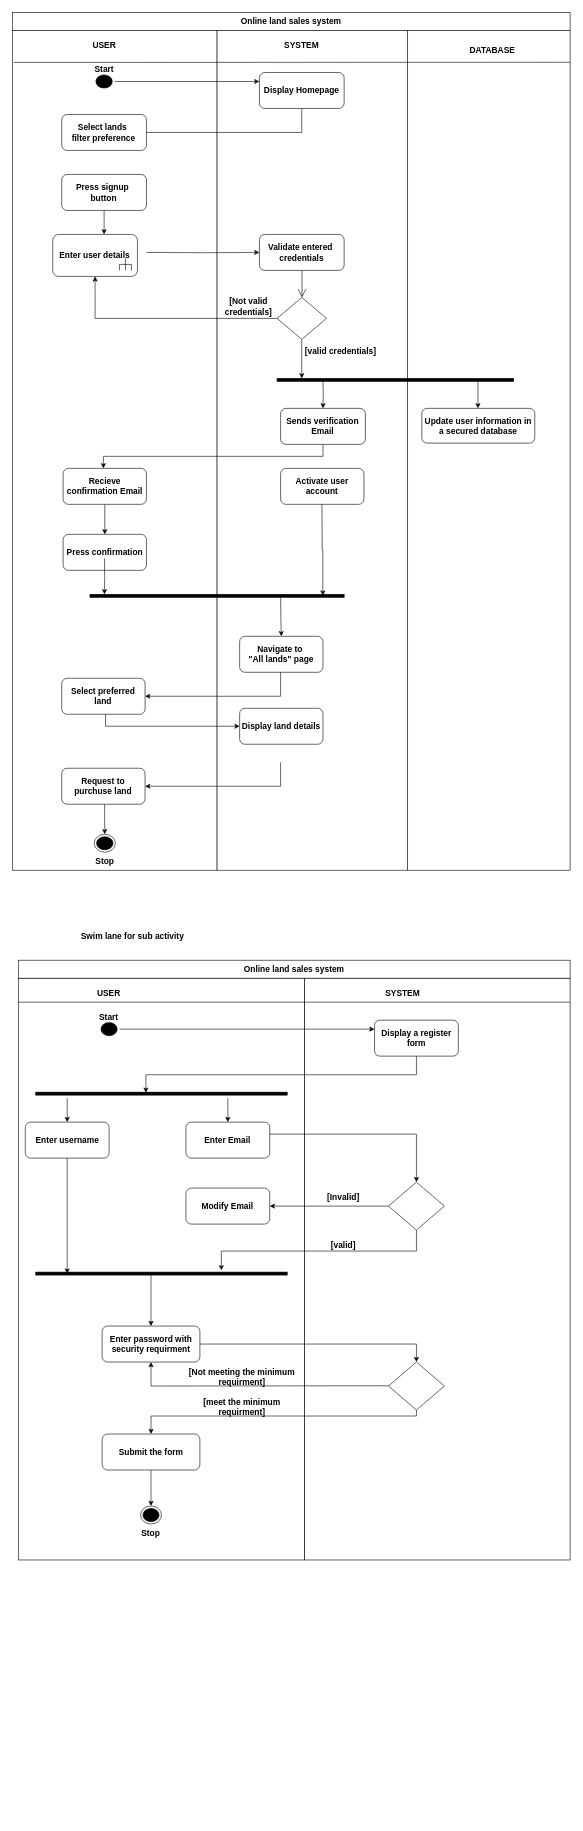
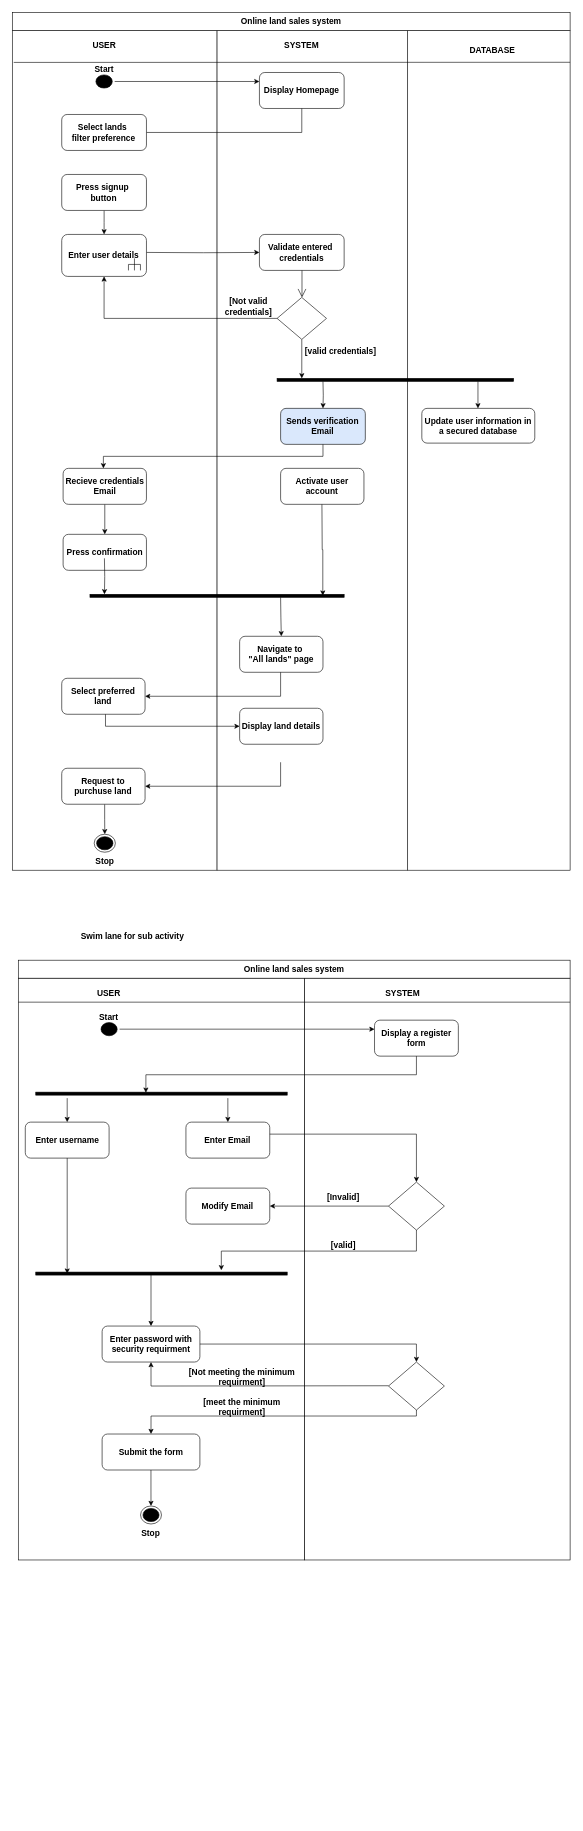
- <mxCell id="23" value="&lt;span style=&quot;font-size: 14px;&quot;&gt;Enter user details&lt;/span&gt;" style="html=1;shape=mxgraph.sysml.callBehAct;whiteSpace=wrap;align=center;fontSize=14;fontStyle=1" vertex="1" parent="2"><mxGeometry x="67.405" y="370" width="141.266" height="70" as="geometry" /></mxCell>
+ <mxCell id="23" value="&lt;span style=&quot;font-size: 14px;&quot;&gt;Enter user details&lt;/span&gt;" style="html=1;shape=mxgraph.sysml.callBehAct;whiteSpace=wrap;align=center;fontSize=14;fontStyle=1" vertex="1" parent="2"><mxGeometry x="82.405" y="370" width="141.266" height="70" as="geometry" /></mxCell>
- <mxCell id="32" value="Sends verification&lt;br style=&quot;font-size: 14px;&quot;&gt;Email" style="rounded=1;whiteSpace=wrap;html=1;fontStyle=1;fontSize=14;" vertex="1" parent="2"><mxGeometry x="447.342" y="660" width="141.266" height="60" as="geometry" /></mxCell>
+ <mxCell id="32" value="Sends verification&lt;br style=&quot;font-size: 14px;&quot;&gt;Email" style="rounded=1;whiteSpace=wrap;html=1;fontStyle=1;fontSize=14;fillColor=#dae8fc;" vertex="1" parent="2"><mxGeometry x="447.342" y="660" width="141.266" height="60" as="geometry" /></mxCell>
- <mxCell id="34" value="Recieve confirmation Email" style="rounded=1;whiteSpace=wrap;html=1;fontStyle=1;fontSize=14;" vertex="1" parent="2"><mxGeometry x="84.724" y="760" width="138.95" height="60.0" as="geometry" /></mxCell>
+ <mxCell id="34" value="Recieve credentials Email" style="rounded=1;whiteSpace=wrap;html=1;fontStyle=1;fontSize=14;" vertex="1" parent="2"><mxGeometry x="84.724" y="760" width="138.95" height="60.0" as="geometry" /></mxCell>
